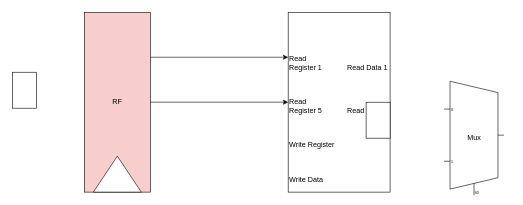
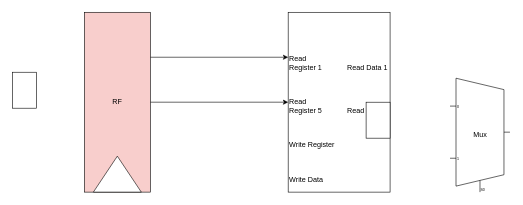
- <mxCell id="7" value="Mux" style="shadow=0;dashed=0;align=center;html=1;strokeWidth=1;shape=mxgraph.electrical.abstract.mux2;" vertex="1" parent="1"><mxGeometry x="740" y="135" width="100" height="190" as="geometry" /></mxCell>
+ <mxCell id="7" value="Mux" style="shadow=0;dashed=0;align=center;html=1;strokeWidth=1;shape=mxgraph.electrical.abstract.mux2;" vertex="1" parent="1"><mxGeometry x="750" y="130" width="100" height="190" as="geometry" /></mxCell>
